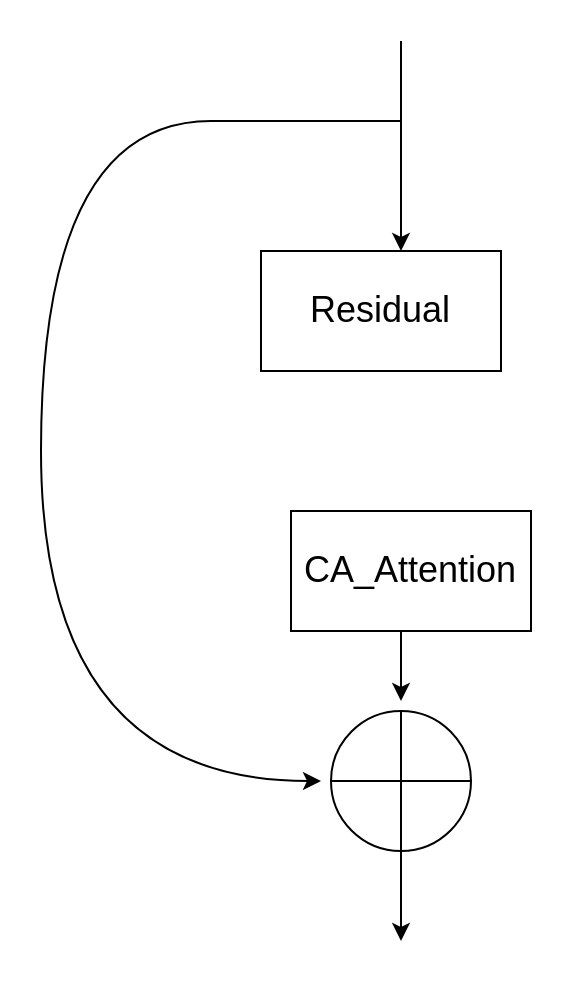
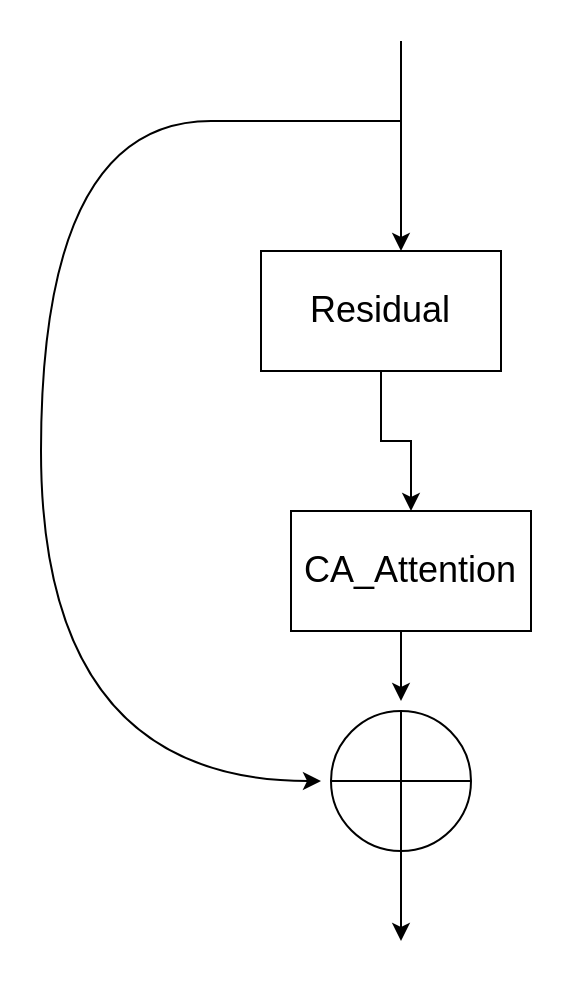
+ <mxCell id="2" value="" style="edgeStyle=orthogonalEdgeStyle;rounded=0;orthogonalLoop=1;jettySize=auto;html=1;" edge="1" parent="1" source="3" target="5"><mxGeometry relative="1" as="geometry" /></mxCell>
